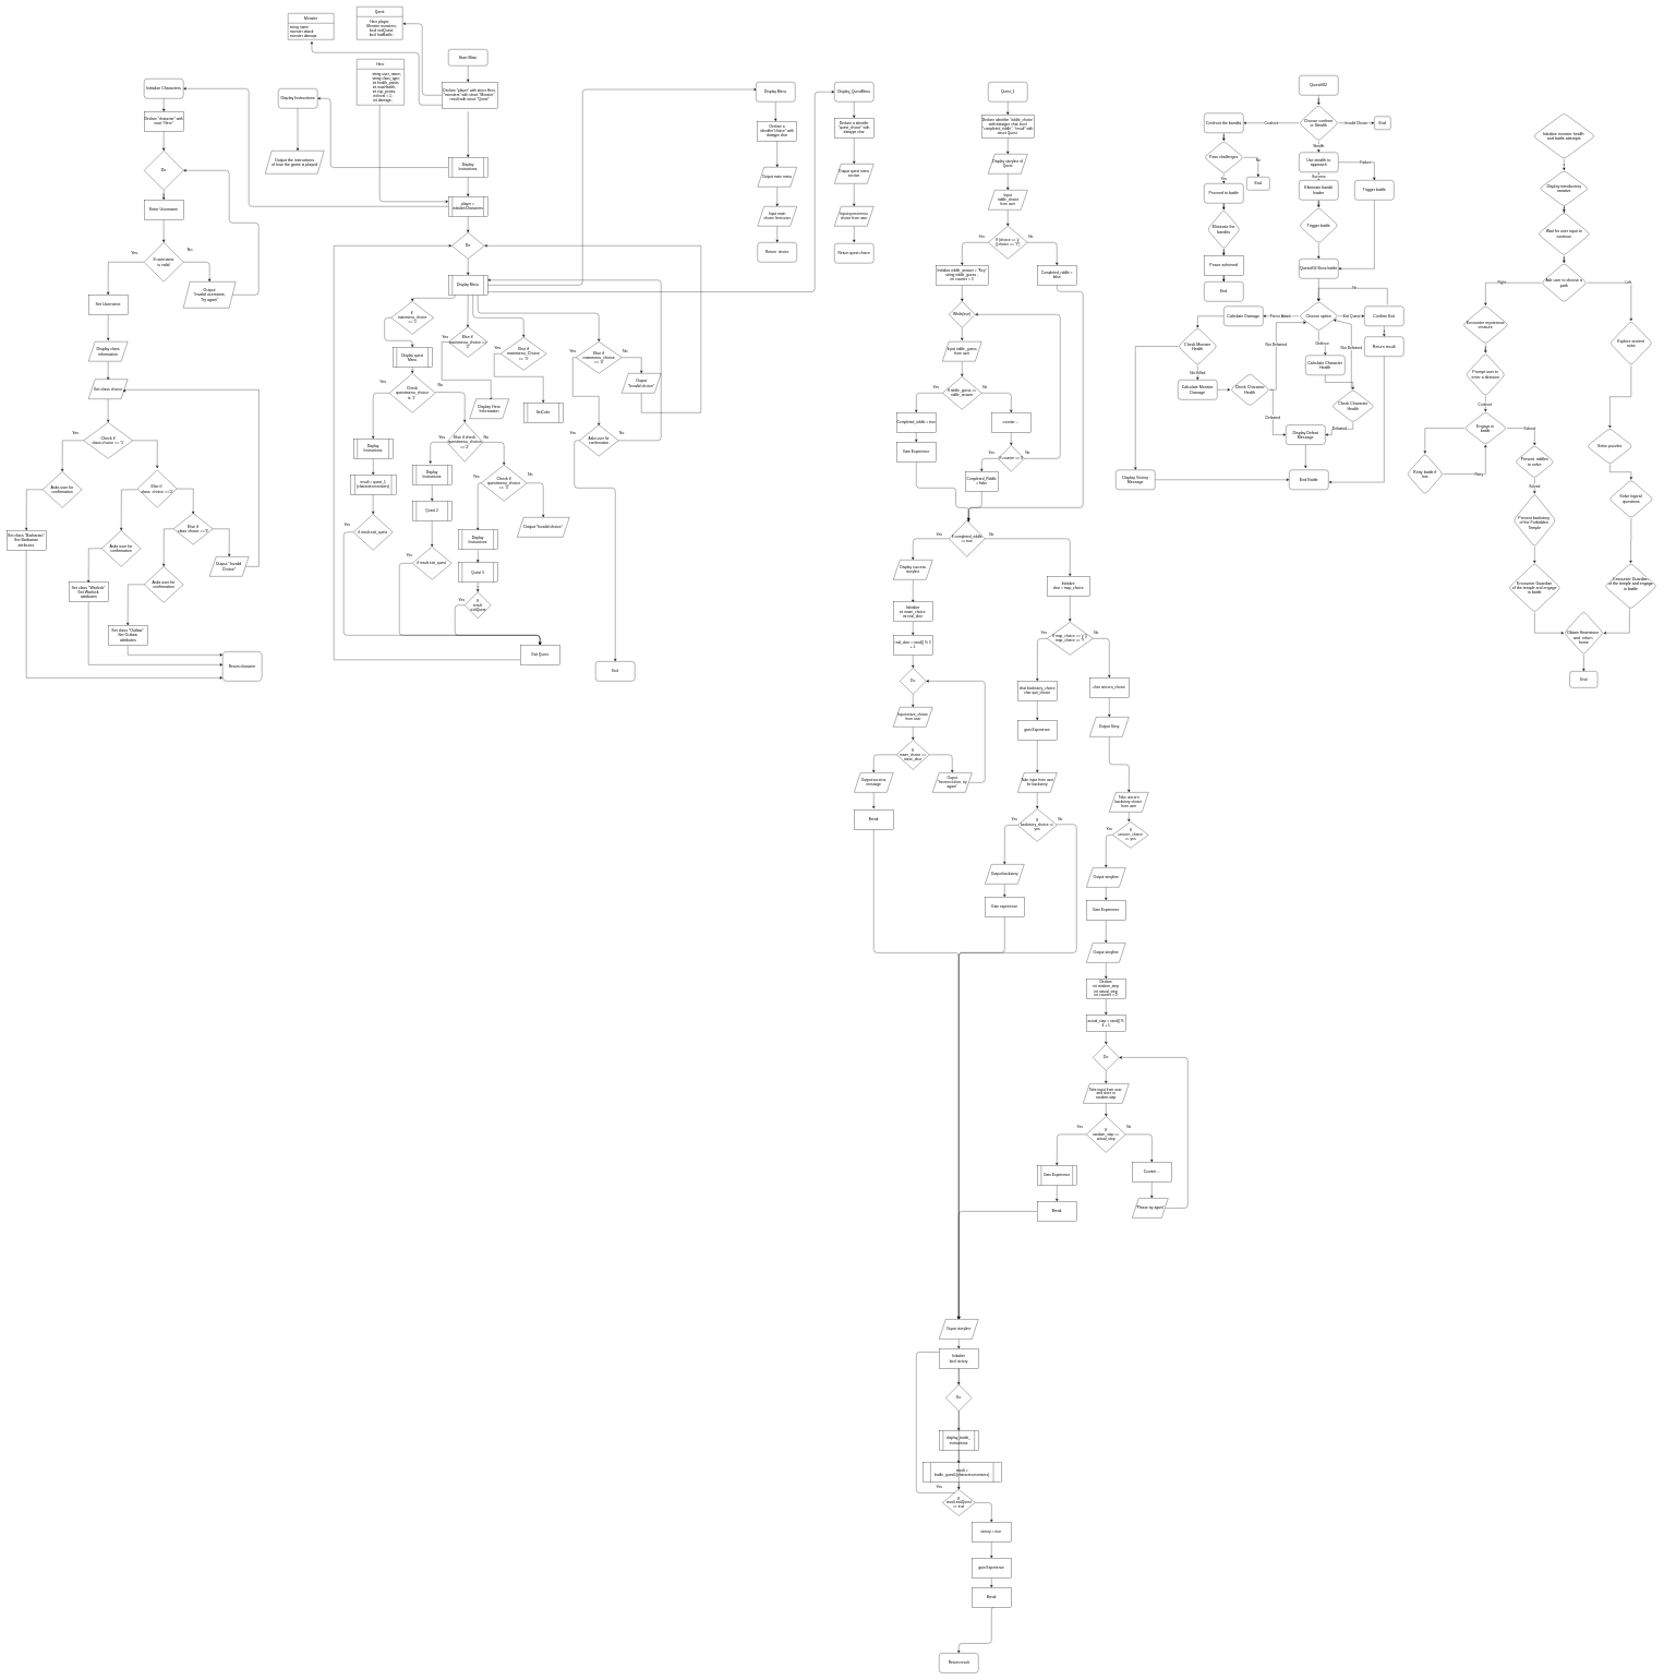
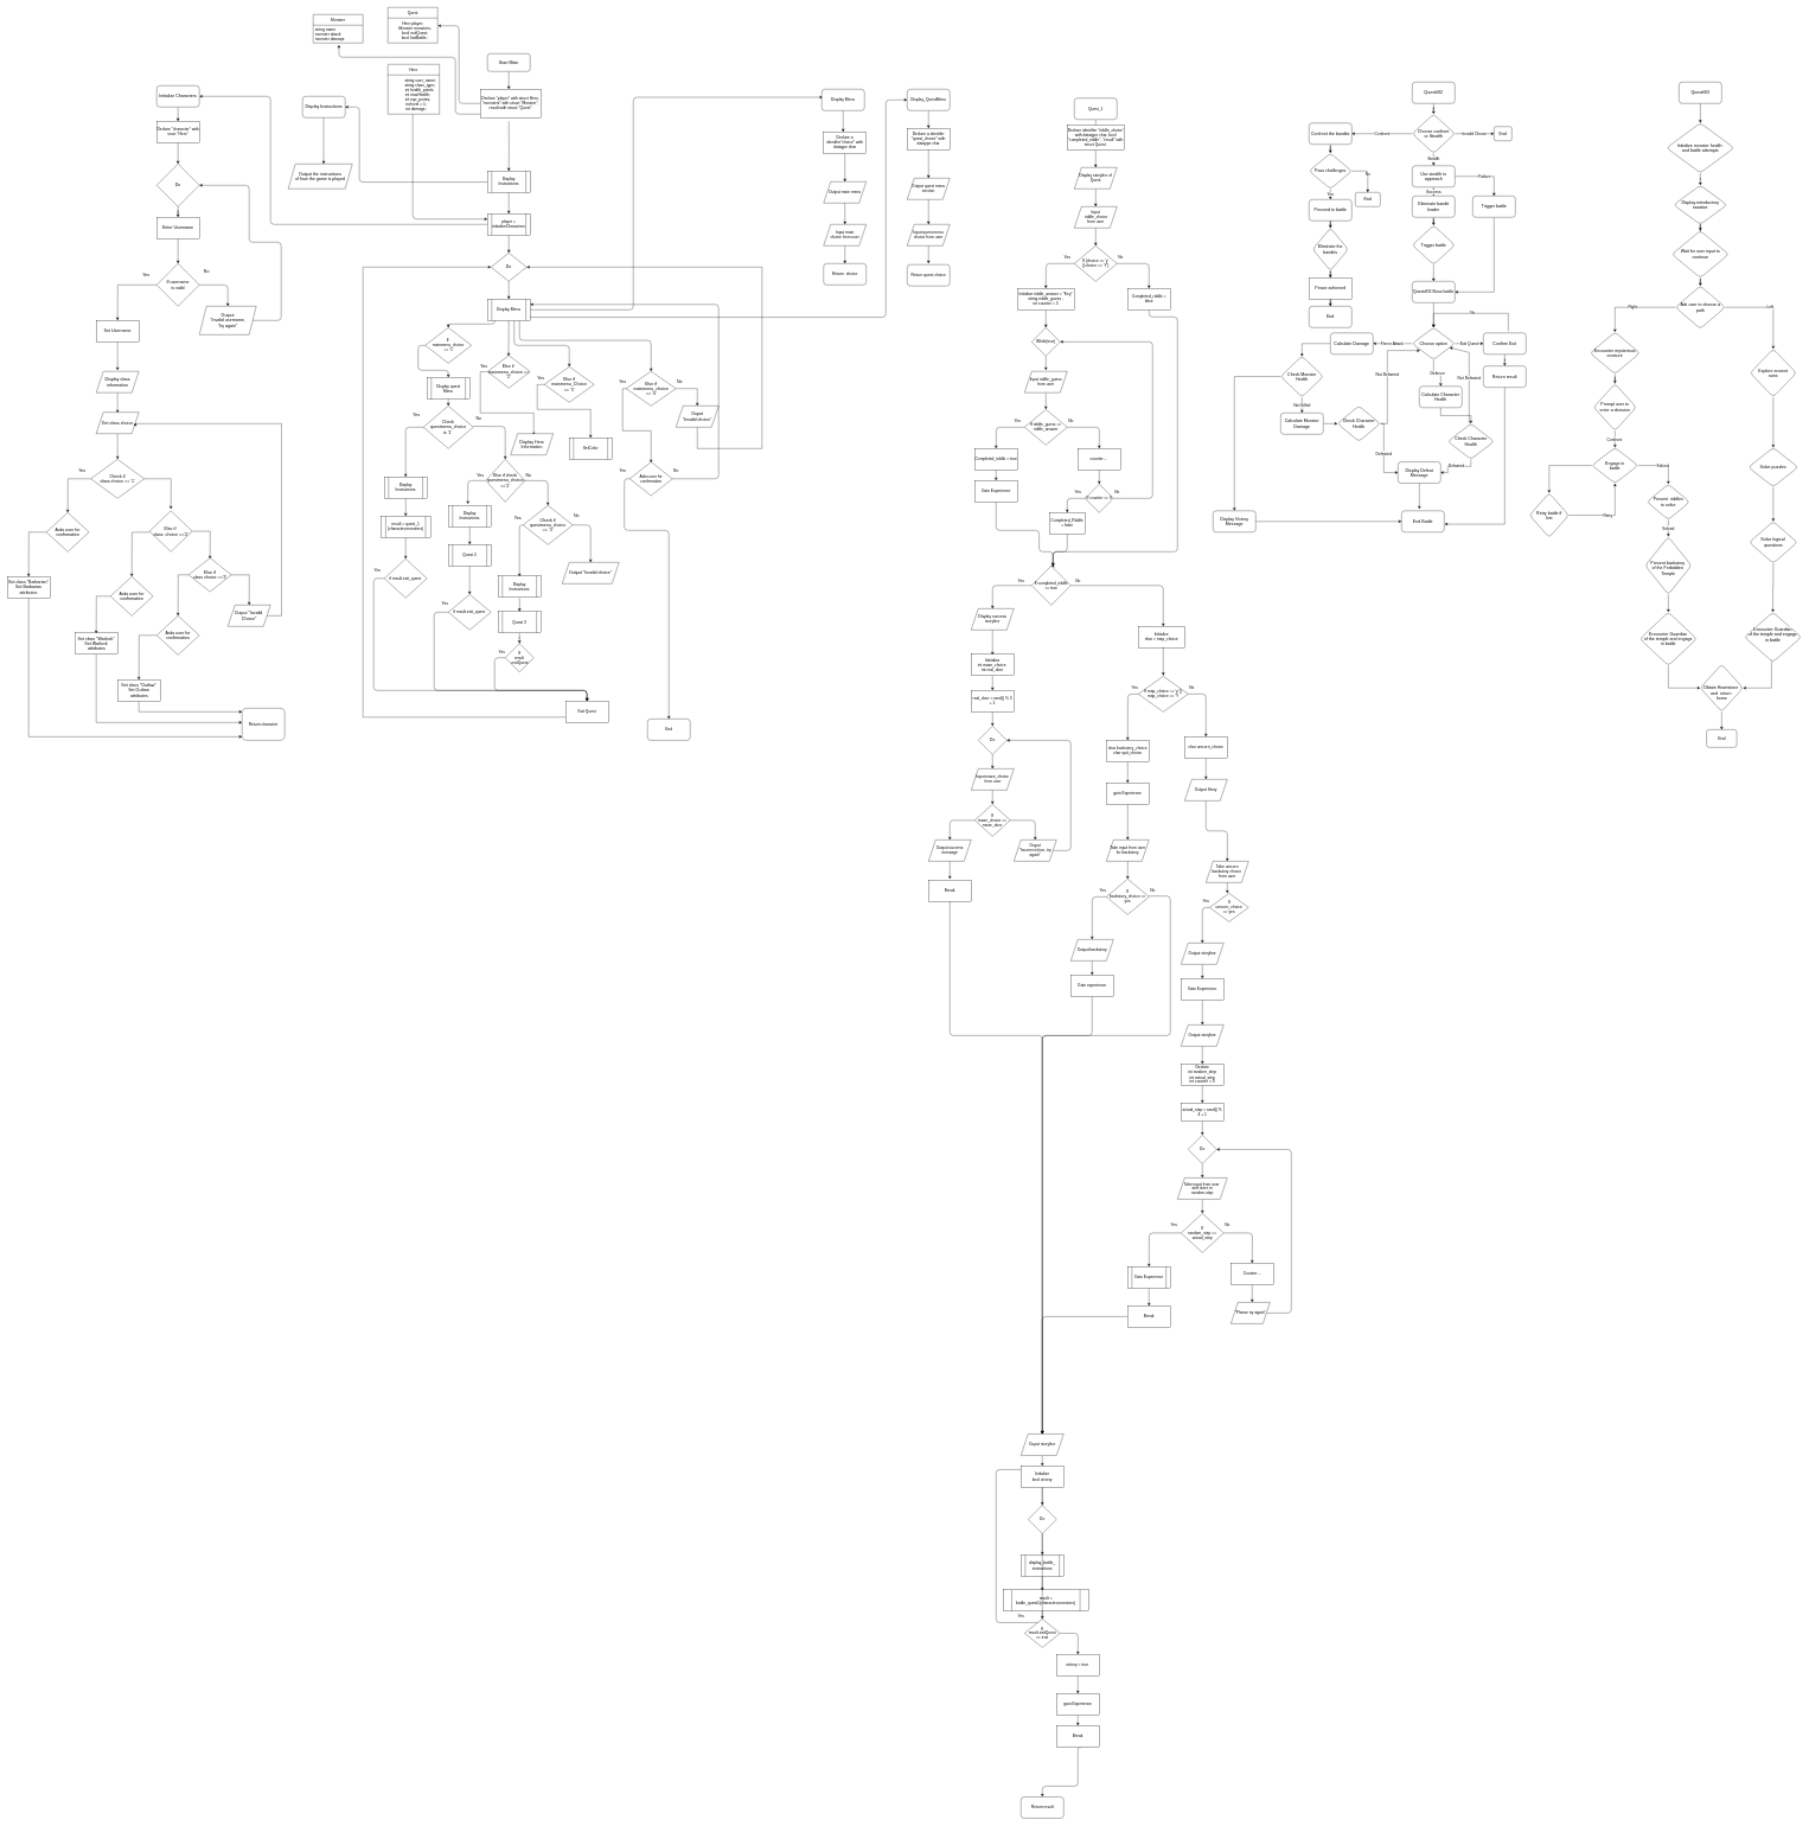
+ <mxCell id="365" value="Quest#03" style="rounded=1;whiteSpace=wrap;html=1;" vertex="1" parent="1"><mxGeometry x="4720" width="120" height="60" as="geometry" y="230" /></mxCell>
- <mxCell id="160" value="Quest_1" style="rounded=1;whiteSpace=wrap;html=1;fontFamily=Helvetica;fontSize=11;fontColor=default;" parent="1" vertex="1"><mxGeometry x="3020" y="250" width="120" height="60" as="geometry" /></mxCell>
+ <mxCell id="160" value="Quest_1" style="rounded=1;whiteSpace=wrap;html=1;fontFamily=Helvetica;fontSize=11;fontColor=default;" parent="1" vertex="1"><mxGeometry x="3020" y="275" width="120" height="60" as="geometry" /></mxCell>
+ <mxCell id="364" value="" style="edgeStyle=orthogonalEdgeStyle;rounded=0;orthogonalLoop=1;jettySize=auto;html=1;" edge="1" parent="1" source="365" target="367"><mxGeometry relative="1" as="geometry" /></mxCell>
- <mxCell id="393" value="Solve puzzles" style="rhombus;whiteSpace=wrap;html=1;rounded=1;" vertex="1" parent="1"><mxGeometry x="4850" y="1307.5" width="140" height="110" as="geometry" /></mxCell>
+ <mxCell id="393" value="Solve puzzles" style="rhombus;whiteSpace=wrap;html=1;rounded=1;" vertex="1" parent="1"><mxGeometry x="4915" y="1257.5" width="140" height="110" as="geometry" /></mxCell>
